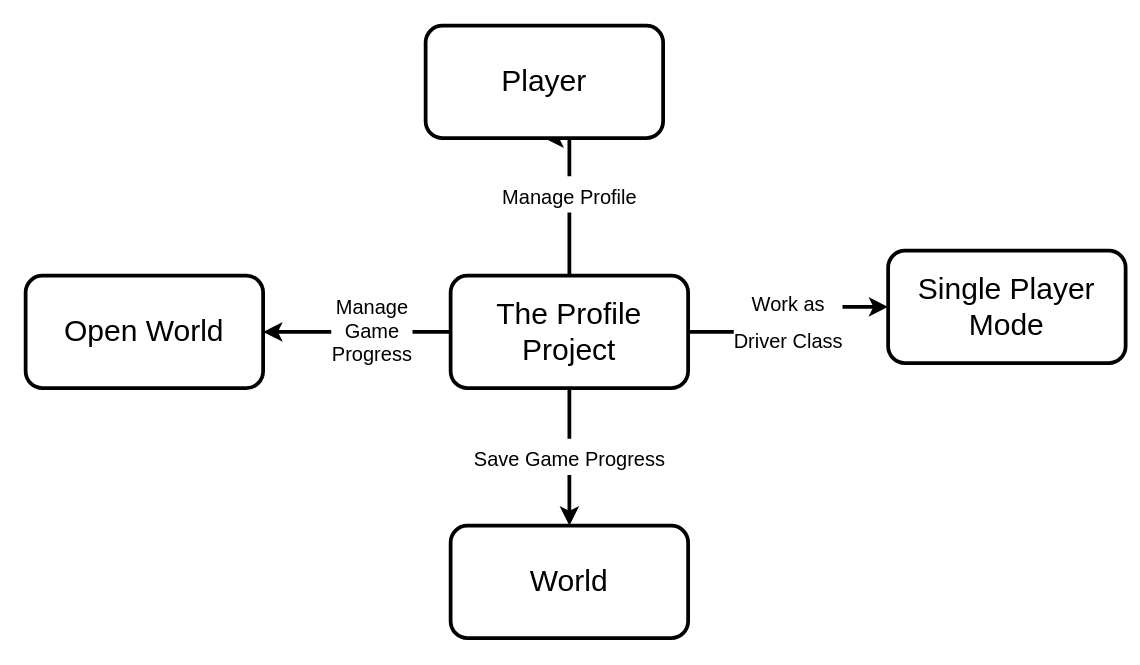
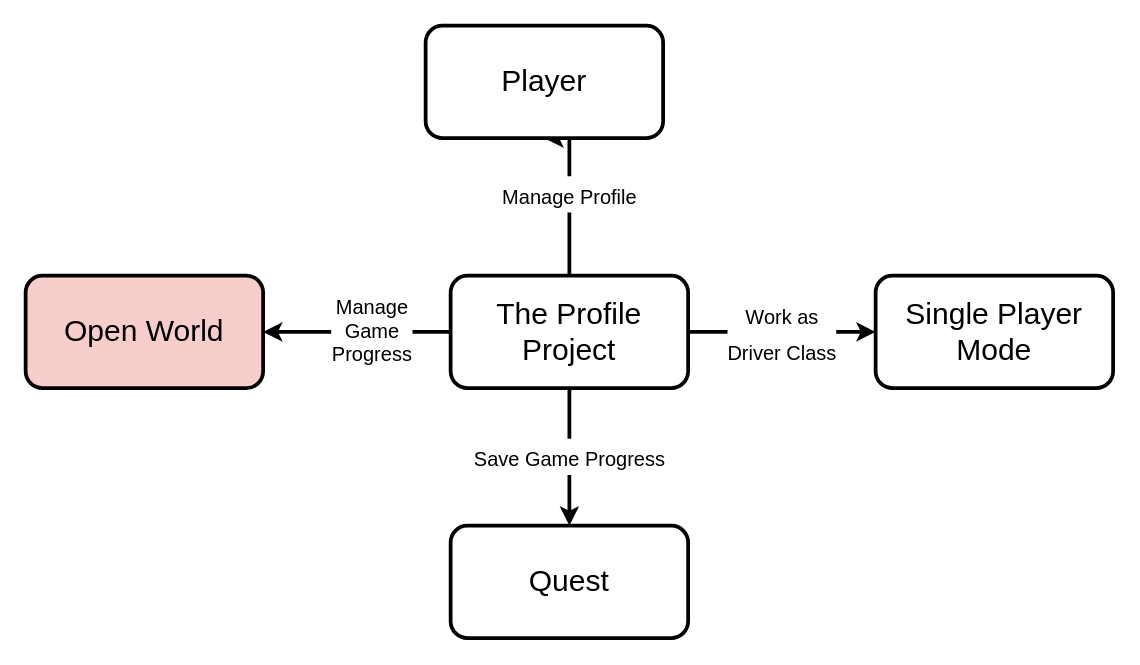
- <mxCell id="10" value="&lt;font style=&quot;font-size: 24px&quot;&gt;Single Player Mode&lt;br&gt;&lt;/font&gt;" style="rounded=1;whiteSpace=wrap;html=1;strokeWidth=3;" vertex="1" parent="1"><mxGeometry x="710" y="200" width="190" height="90" as="geometry" /></mxCell>
+ <mxCell id="10" value="&lt;font style=&quot;font-size: 24px&quot;&gt;Single Player Mode&lt;br&gt;&lt;/font&gt;" style="rounded=1;whiteSpace=wrap;html=1;strokeWidth=3;" vertex="1" parent="1"><mxGeometry x="700" y="220" width="190" height="90" as="geometry" /></mxCell>
- <mxCell id="11" value="&lt;font style=&quot;font-size: 24px&quot;&gt;Open World&lt;br&gt;&lt;/font&gt;" style="rounded=1;whiteSpace=wrap;html=1;strokeWidth=3;" vertex="1" parent="1"><mxGeometry x="20" y="220" width="190" height="90" as="geometry" /></mxCell>
+ <mxCell id="11" value="&lt;font style=&quot;font-size: 24px&quot;&gt;Open World&lt;br&gt;&lt;/font&gt;" style="rounded=1;whiteSpace=wrap;html=1;strokeWidth=3;fillColor=#f8cecc;" vertex="1" parent="1"><mxGeometry x="20" y="220" width="190" height="90" as="geometry" /></mxCell>
- <mxCell id="9" value="&lt;font style=&quot;font-size: 24px&quot;&gt;World&lt;br&gt;&lt;/font&gt;" style="rounded=1;whiteSpace=wrap;html=1;strokeWidth=3;" vertex="1" parent="1"><mxGeometry x="360" y="420" width="190" height="90" as="geometry" /></mxCell>
+ <mxCell id="9" value="&lt;font style=&quot;font-size: 24px&quot;&gt;Quest&lt;br&gt;&lt;/font&gt;" style="rounded=1;whiteSpace=wrap;html=1;strokeWidth=3;" vertex="1" parent="1"><mxGeometry x="360" y="420" width="190" height="90" as="geometry" /></mxCell>
